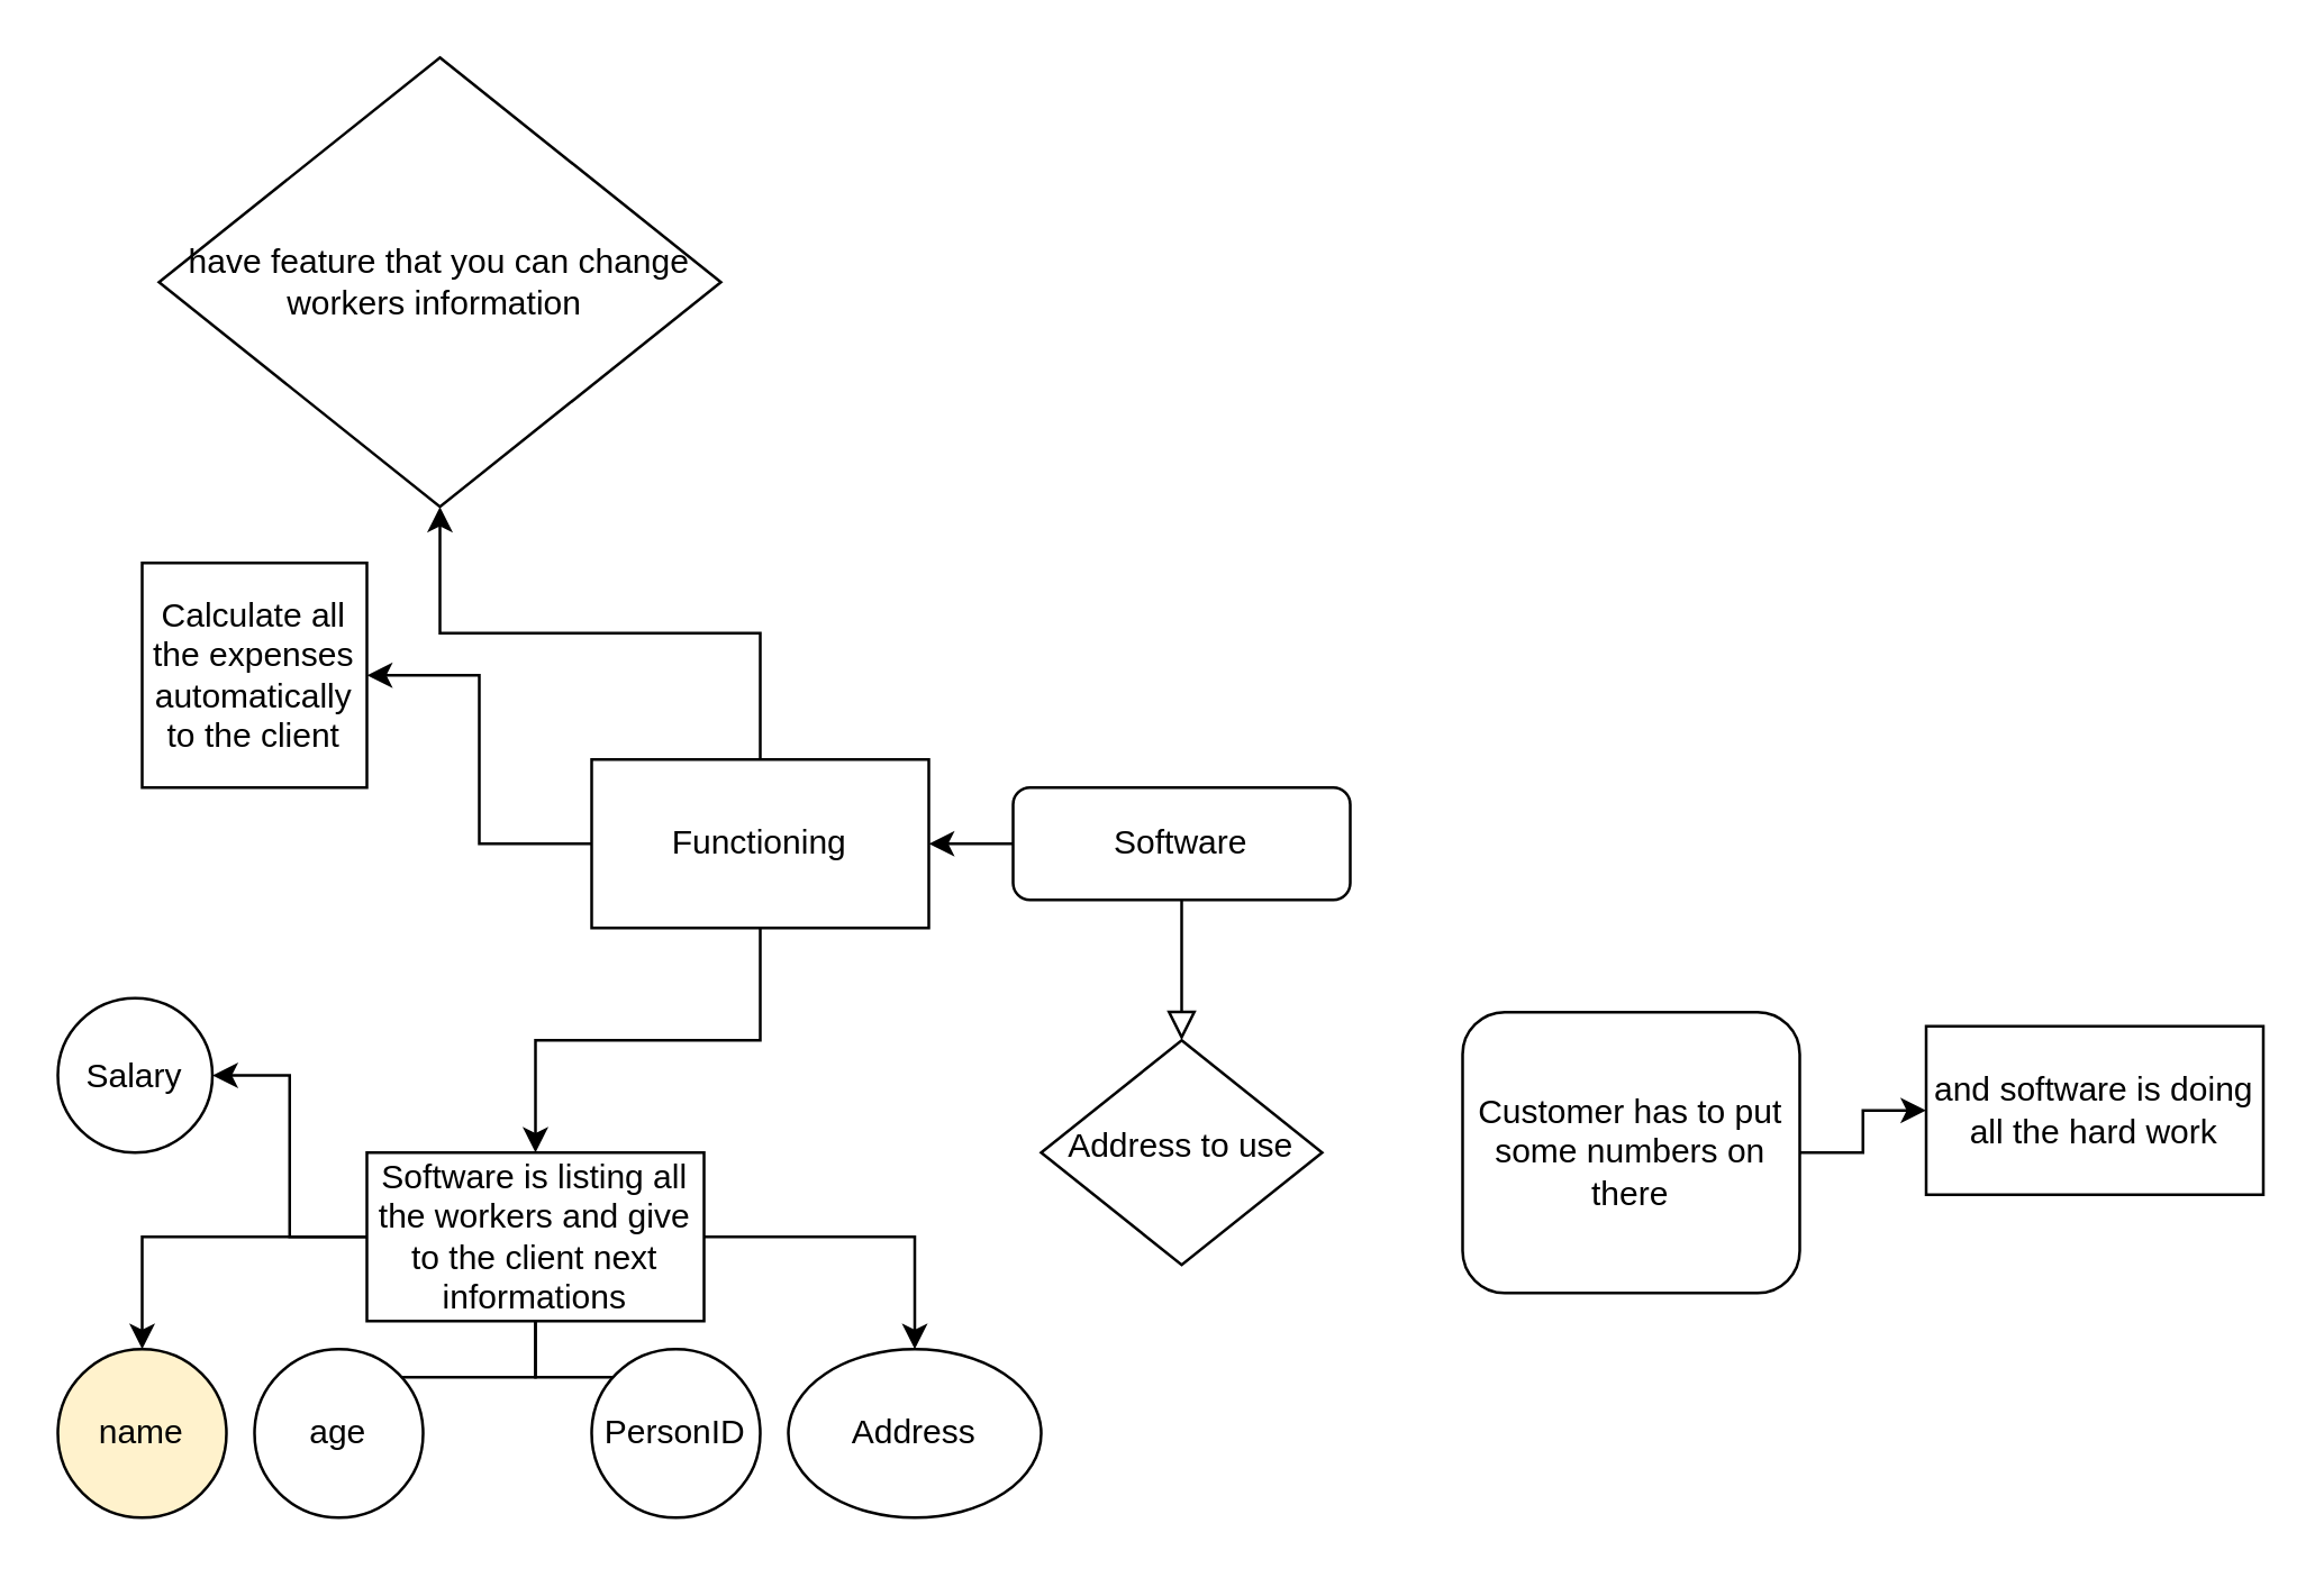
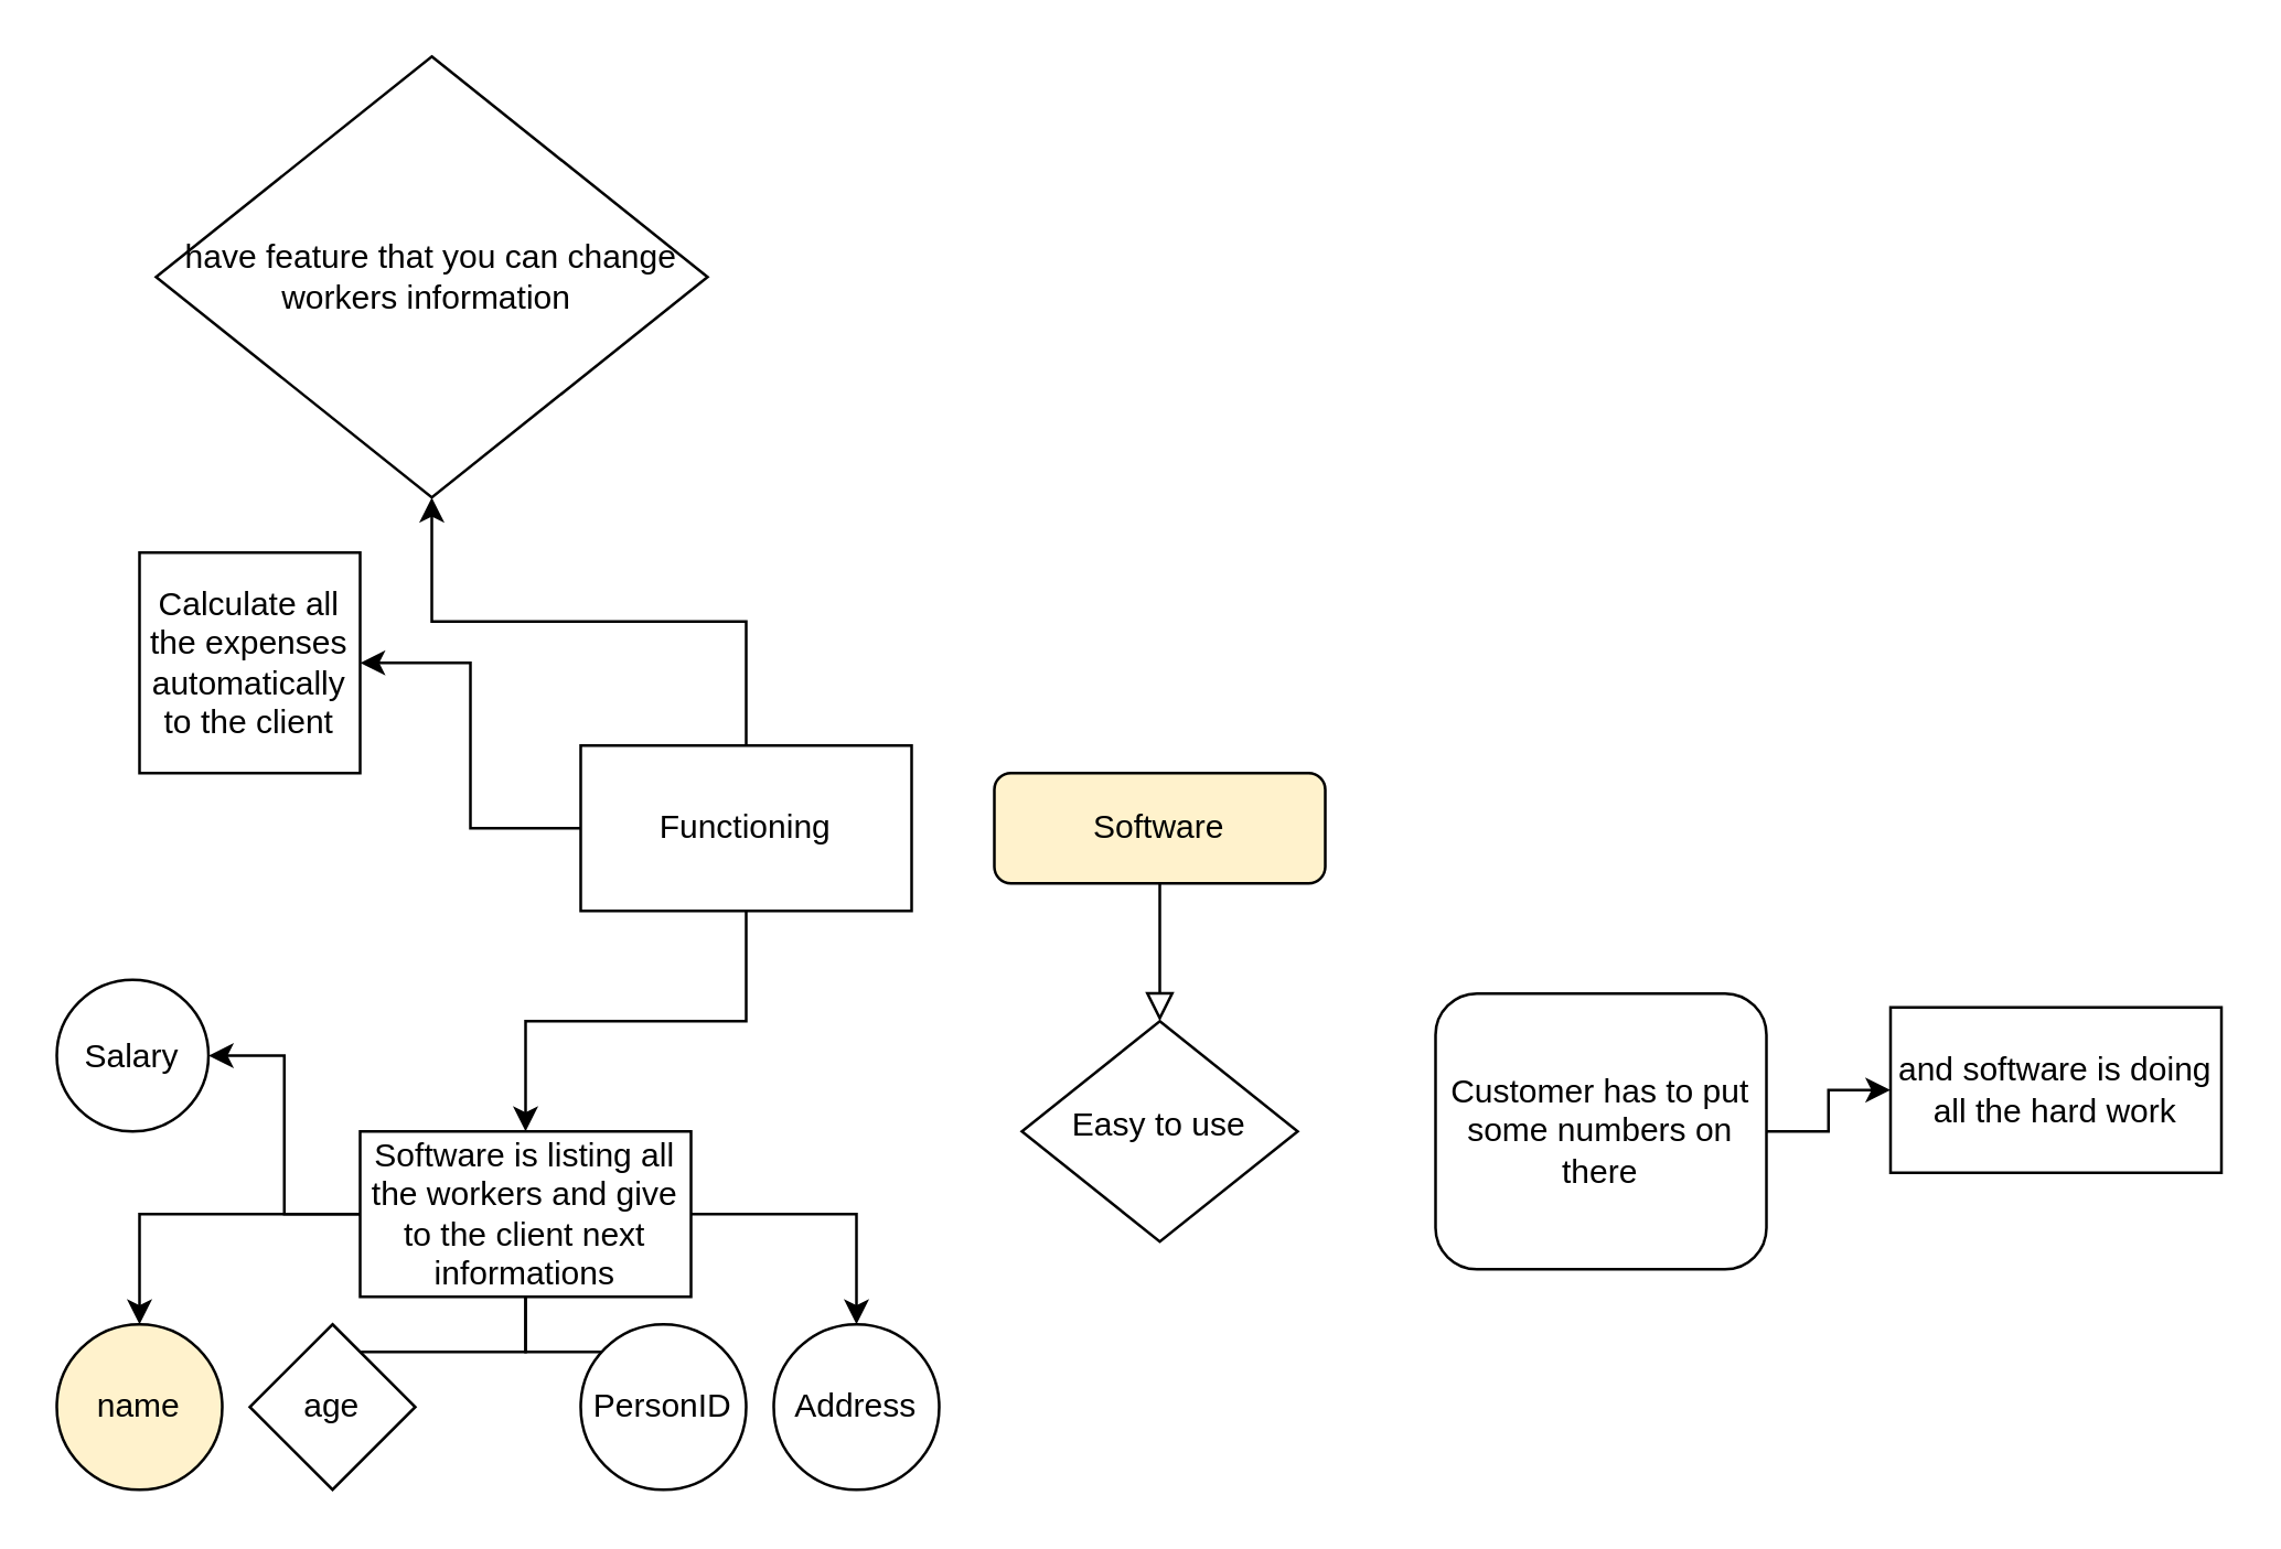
- <mxCell id="3" style="edgeStyle=orthogonalEdgeStyle;rounded=0;orthogonalLoop=1;jettySize=auto;html=1;" edge="1" parent="1" source="4" target="12"><mxGeometry relative="1" as="geometry"><mxPoint x="270" y="300" as="targetPoint" /></mxGeometry></mxCell>
- <mxCell id="4" value="Software" style="rounded=1;whiteSpace=wrap;html=1;fontSize=12;glass=0;strokeWidth=1;shadow=0;" parent="1" vertex="1"><mxGeometry x="360" y="280" width="120" height="40" as="geometry" /></mxCell>
+ <mxCell id="4" value="Software" style="rounded=1;whiteSpace=wrap;html=1;fontSize=12;glass=0;strokeWidth=1;shadow=0;fillColor=#fff2cc;" parent="1" vertex="1"><mxGeometry x="360" y="280" width="120" height="40" as="geometry" /></mxCell>
- <mxCell id="5" value="Address to use" style="rhombus;whiteSpace=wrap;html=1;shadow=0;fontFamily=Helvetica;fontSize=12;align=center;strokeWidth=1;spacing=6;spacingTop=-4;" parent="1" vertex="1"><mxGeometry x="370" y="370" width="100" height="80" as="geometry" /></mxCell>
+ <mxCell id="5" value="Easy to use" style="rhombus;whiteSpace=wrap;html=1;shadow=0;fontFamily=Helvetica;fontSize=12;align=center;strokeWidth=1;spacing=6;spacingTop=-4;" parent="1" vertex="1"><mxGeometry x="370" y="370" width="100" height="80" as="geometry" /></mxCell>
- <mxCell id="20" value="age" style="ellipse;whiteSpace=wrap;html=1;aspect=fixed;" vertex="1" parent="1"><mxGeometry x="90" y="480" width="60" height="60" as="geometry" /></mxCell>
+ <mxCell id="20" value="age" style="rhombus;whiteSpace=wrap;html=1;aspect=fixed;" vertex="1" parent="1"><mxGeometry x="90" y="480" width="60" height="60" as="geometry" /></mxCell>
- <mxCell id="23" value="Address" style="ellipse;whiteSpace=wrap;html=1;aspect=fixed;" vertex="1" parent="1"><mxGeometry x="280" y="480" width="90" height="60" as="geometry" /></mxCell>
+ <mxCell id="23" value="Address" style="ellipse;whiteSpace=wrap;html=1;aspect=fixed;" vertex="1" parent="1"><mxGeometry x="280" y="480" width="60" height="60" as="geometry" /></mxCell>
